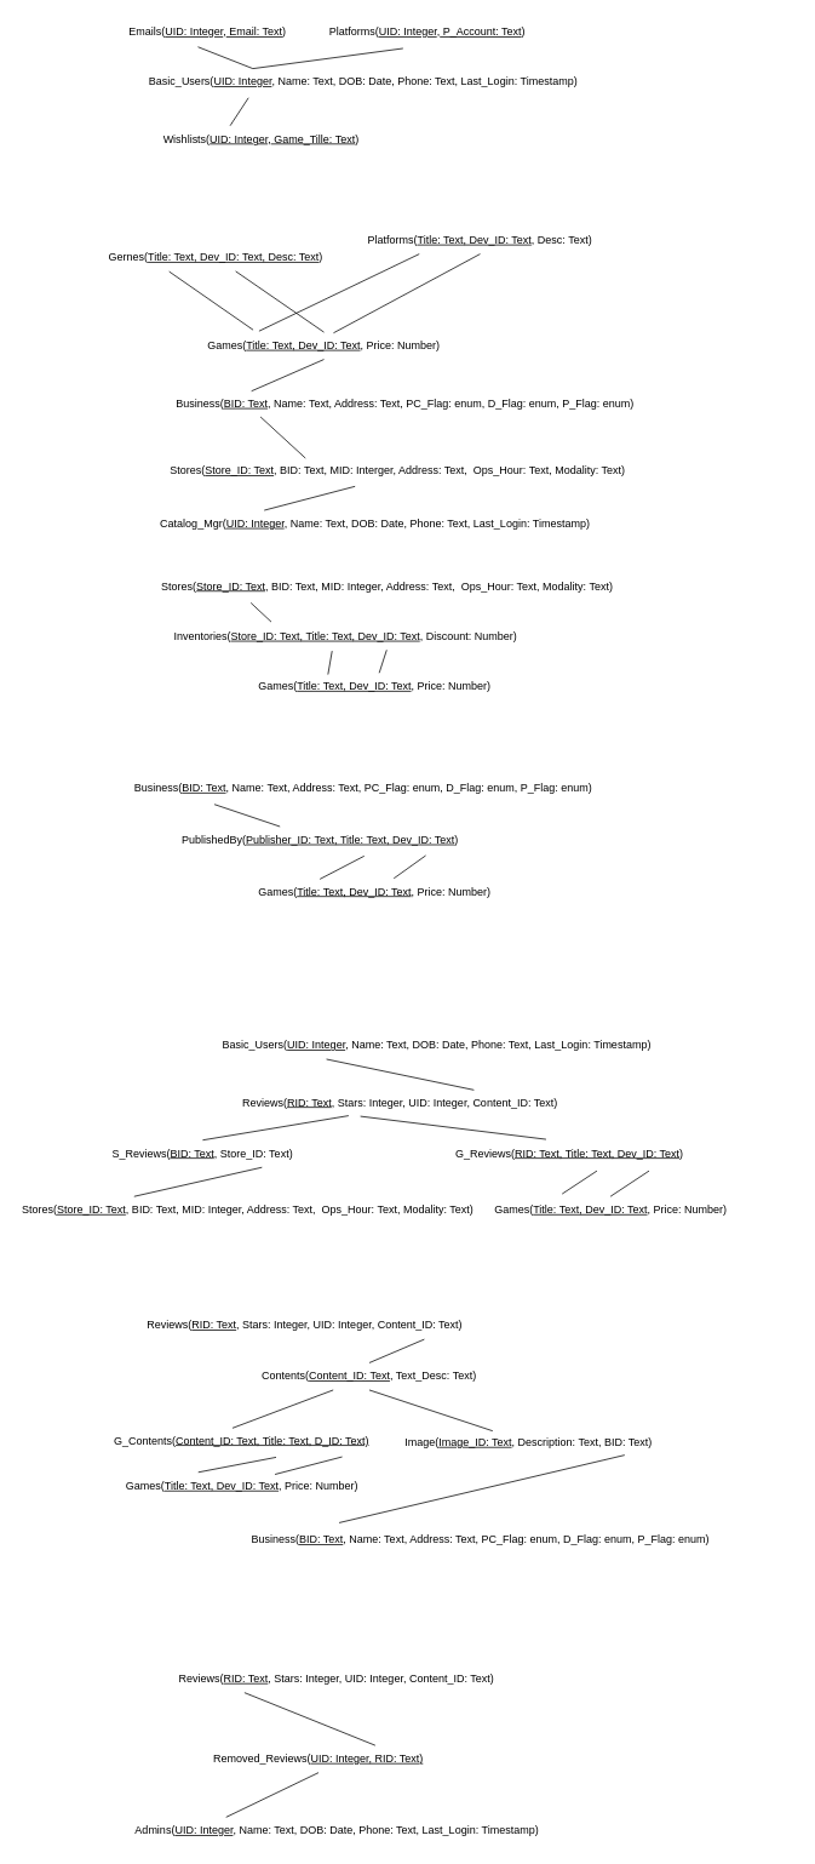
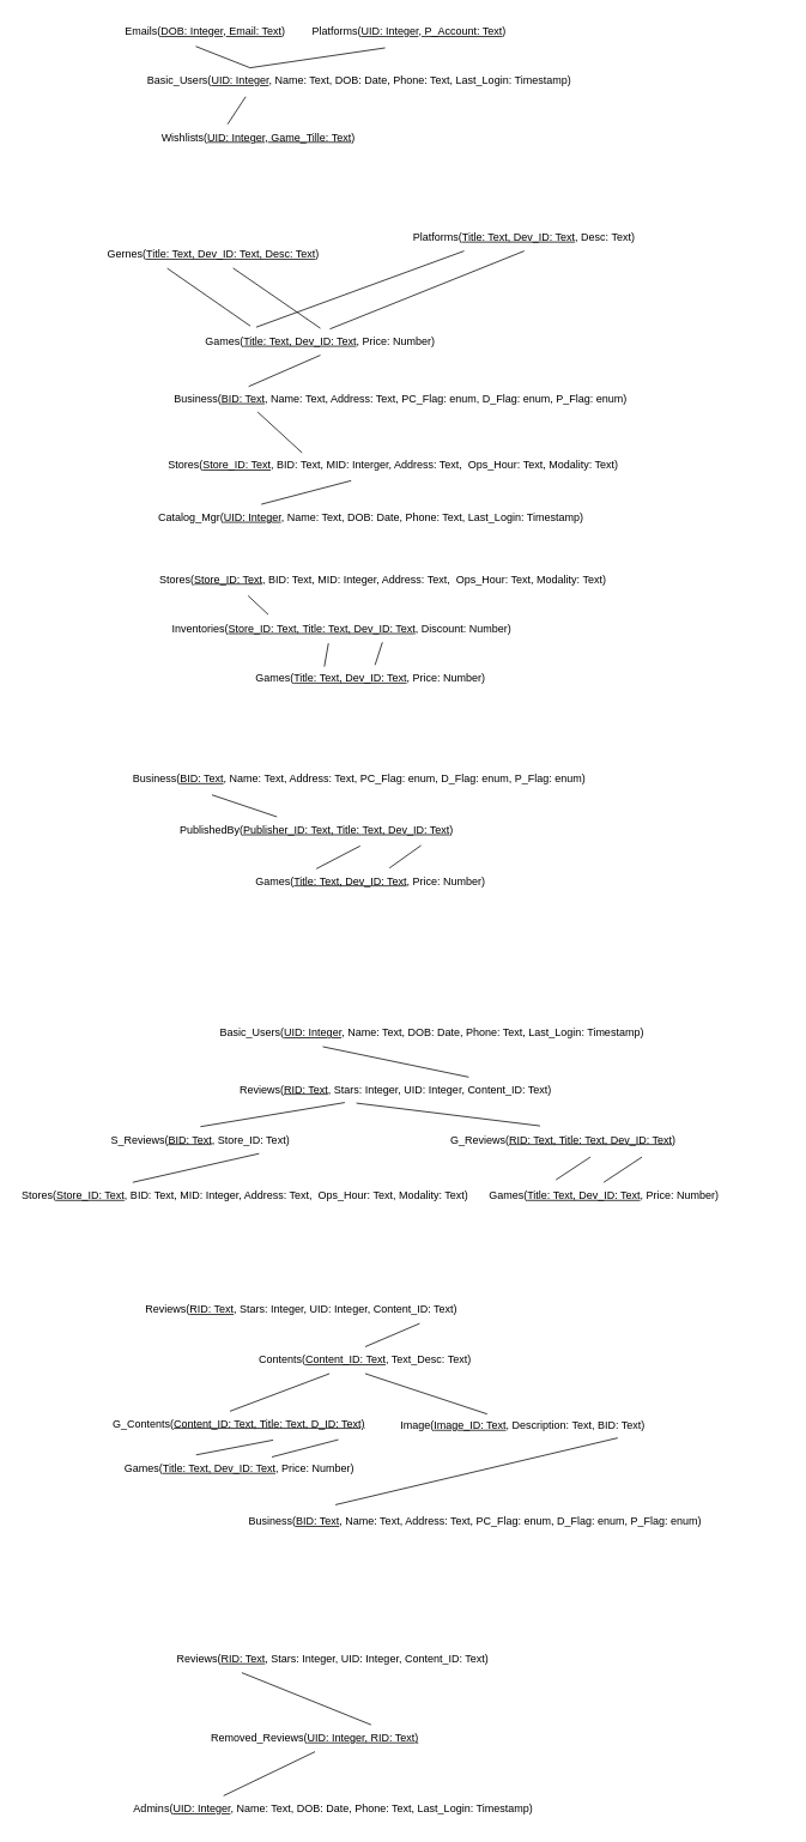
- <mxCell id="5" value="Emails(&lt;u&gt;UID: Integer&lt;/u&gt;,&lt;u&gt;&amp;nbsp;Email: Text&lt;/u&gt;)" style="text;html=1;strokeColor=none;fillColor=none;align=center;verticalAlign=middle;whiteSpace=wrap;rounded=0;" vertex="1" parent="1"><mxGeometry x="132" y="20" width="192" height="30" as="geometry" /></mxCell>
+ <mxCell id="5" value="Emails(&lt;u&gt;DOB: Integer&lt;/u&gt;,&lt;u&gt;&amp;nbsp;Email: Text&lt;/u&gt;)" style="text;html=1;strokeColor=none;fillColor=none;align=center;verticalAlign=middle;whiteSpace=wrap;rounded=0;" vertex="1" parent="1"><mxGeometry x="132" y="20" width="192" height="30" as="geometry" /></mxCell>
- <mxCell id="8" value="Platforms(&lt;u&gt;UID: Integer&lt;/u&gt;,&lt;u&gt;&amp;nbsp;P_Account: Text&lt;/u&gt;)" style="text;html=1;strokeColor=none;fillColor=none;align=center;verticalAlign=middle;whiteSpace=wrap;rounded=0;" vertex="1" parent="1"><mxGeometry x="352" y="20" width="236" height="30" as="geometry" /></mxCell>
+ <mxCell id="8" value="Platforms(&lt;u&gt;UID: Integer&lt;/u&gt;,&lt;u&gt;&amp;nbsp;P_Account: Text&lt;/u&gt;)" style="text;html=1;strokeColor=none;fillColor=none;align=center;verticalAlign=middle;whiteSpace=wrap;rounded=0;" vertex="1" parent="1"><mxGeometry x="337" y="20" width="236" height="30" as="geometry" /></mxCell>
- <mxCell id="19" value="Platforms(&lt;u&gt;Title: Text, Dev_ID: Text&lt;/u&gt;, Desc: Text)" style="text;html=1;strokeColor=none;fillColor=none;align=center;verticalAlign=middle;whiteSpace=wrap;rounded=0;" vertex="1" parent="1"><mxGeometry x="394" y="249" width="268" height="30" as="geometry" /></mxCell>
+ <mxCell id="19" value="Platforms(&lt;u&gt;Title: Text, Dev_ID: Text&lt;/u&gt;, Desc: Text)" style="text;html=1;strokeColor=none;fillColor=none;align=center;verticalAlign=middle;whiteSpace=wrap;rounded=0;" vertex="1" parent="1"><mxGeometry x="449" y="249" width="268" height="30" as="geometry" /></mxCell>
